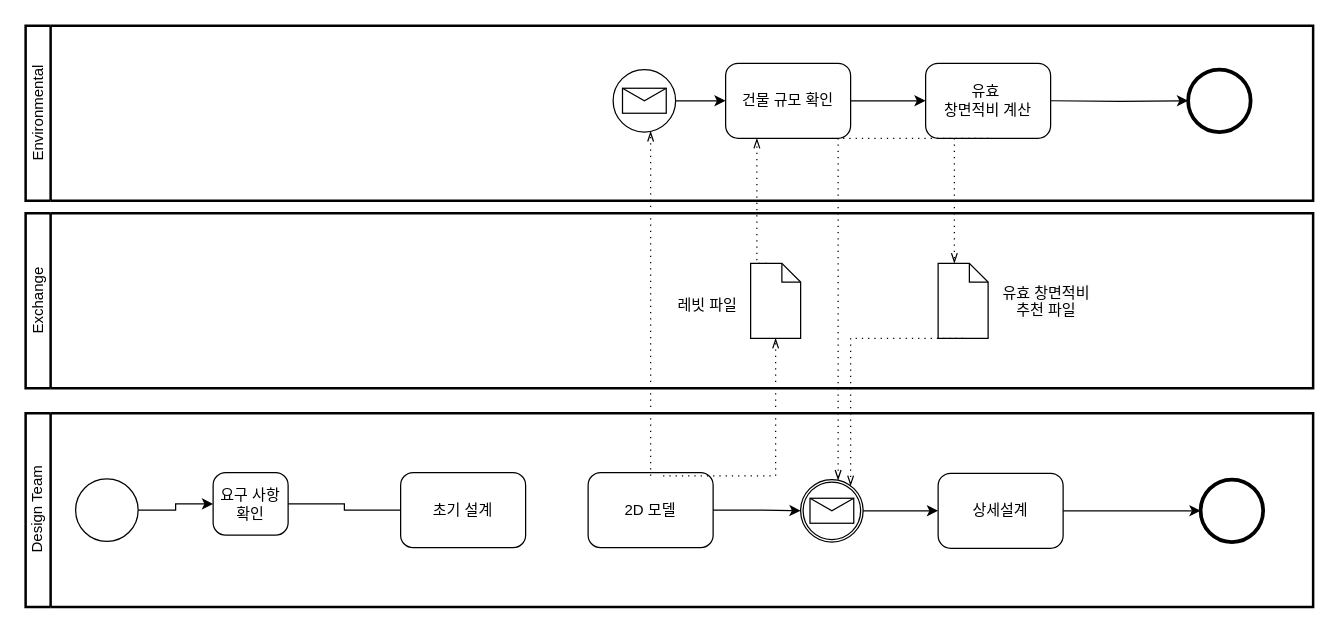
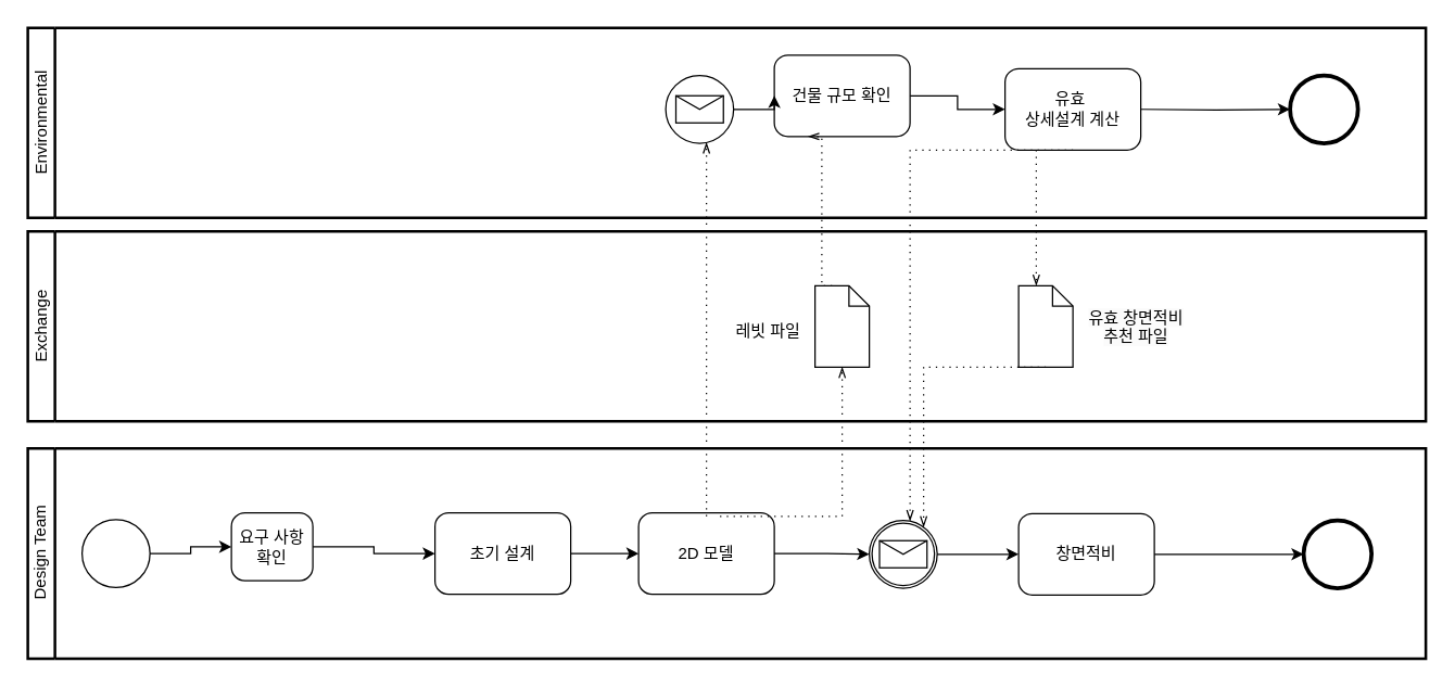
- <mxCell id="4" value="건물 규모 확인" style="points=[[0.25,0,0],[0.5,0,0],[0.75,0,0],[1,0.25,0],[1,0.5,0],[1,0.75,0],[0.75,1,0],[0.5,1,0],[0.25,1,0],[0,0.75,0],[0,0.5,0],[0,0.25,0]];shape=mxgraph.bpmn.task;whiteSpace=wrap;rectStyle=rounded;size=10;html=1;container=1;expand=0;collapsible=0;taskMarker=abstract;" vertex="1" parent="2"><mxGeometry x="560" y="30" width="100" height="60" as="geometry" /></mxCell>
+ <mxCell id="4" value="건물 규모 확인" style="points=[[0.25,0,0],[0.5,0,0],[0.75,0,0],[1,0.25,0],[1,0.5,0],[1,0.75,0],[0.75,1,0],[0.5,1,0],[0.25,1,0],[0,0.75,0],[0,0.5,0],[0,0.25,0]];shape=mxgraph.bpmn.task;whiteSpace=wrap;rectStyle=rounded;size=10;html=1;container=1;expand=0;collapsible=0;taskMarker=abstract;" vertex="1" parent="2"><mxGeometry x="550" y="20" width="100" height="60" as="geometry" /></mxCell>
- <mxCell id="5" value="유효&amp;nbsp;&lt;div&gt;창면적비 계산&lt;/div&gt;" style="points=[[0.25,0,0],[0.5,0,0],[0.75,0,0],[1,0.25,0],[1,0.5,0],[1,0.75,0],[0.75,1,0],[0.5,1,0],[0.25,1,0],[0,0.75,0],[0,0.5,0],[0,0.25,0]];shape=mxgraph.bpmn.task;whiteSpace=wrap;rectStyle=rounded;size=10;html=1;container=1;expand=0;collapsible=0;taskMarker=abstract;" vertex="1" parent="2"><mxGeometry x="720" y="30" width="100" height="60" as="geometry" /></mxCell>
+ <mxCell id="5" value="유효&amp;nbsp;&lt;div&gt;상세설계 계산&lt;/div&gt;" style="points=[[0.25,0,0],[0.5,0,0],[0.75,0,0],[1,0.25,0],[1,0.5,0],[1,0.75,0],[0.75,1,0],[0.5,1,0],[0.25,1,0],[0,0.75,0],[0,0.5,0],[0,0.25,0]];shape=mxgraph.bpmn.task;whiteSpace=wrap;rectStyle=rounded;size=10;html=1;container=1;expand=0;collapsible=0;taskMarker=abstract;" vertex="1" parent="2"><mxGeometry x="720" y="30" width="100" height="60" as="geometry" /></mxCell>
- <mxCell id="20" style="edgeStyle=orthogonalEdgeStyle;rounded=0;orthogonalLoop=1;jettySize=auto;html=1;exitX=1;exitY=0.5;exitDx=0;exitDy=0;exitPerimeter=0;entryX=0;entryY=0.5;entryDx=0;entryDy=0;entryPerimeter=0;endArrow=none;" edge="1" parent="15" source="17" target="19"><mxGeometry relative="1" as="geometry" /></mxCell>
+ <mxCell id="20" style="edgeStyle=orthogonalEdgeStyle;rounded=0;orthogonalLoop=1;jettySize=auto;html=1;exitX=1;exitY=0.5;exitDx=0;exitDy=0;exitPerimeter=0;entryX=0;entryY=0.5;entryDx=0;entryDy=0;entryPerimeter=0;" edge="1" parent="15" source="17" target="19"><mxGeometry relative="1" as="geometry" /></mxCell>
+ <mxCell id="22" style="edgeStyle=orthogonalEdgeStyle;rounded=0;orthogonalLoop=1;jettySize=auto;html=1;exitX=1;exitY=0.5;exitDx=0;exitDy=0;exitPerimeter=0;entryX=0;entryY=0.5;entryDx=0;entryDy=0;entryPerimeter=0;" edge="1" parent="15" source="19" target="21"><mxGeometry relative="1" as="geometry" /></mxCell>
- <mxCell id="25" value="상세설계" style="points=[[0.25,0,0],[0.5,0,0],[0.75,0,0],[1,0.25,0],[1,0.5,0],[1,0.75,0],[0.75,1,0],[0.5,1,0],[0.25,1,0],[0,0.75,0],[0,0.5,0],[0,0.25,0]];shape=mxgraph.bpmn.task;whiteSpace=wrap;rectStyle=rounded;size=10;html=1;container=1;expand=0;collapsible=0;taskMarker=abstract;" vertex="1" parent="15"><mxGeometry x="730" y="48" width="100" height="60" as="geometry" /></mxCell>
+ <mxCell id="25" value="창면적비" style="points=[[0.25,0,0],[0.5,0,0],[0.75,0,0],[1,0.25,0],[1,0.5,0],[1,0.75,0],[0.75,1,0],[0.5,1,0],[0.25,1,0],[0,0.75,0],[0,0.5,0],[0,0.25,0]];shape=mxgraph.bpmn.task;whiteSpace=wrap;rectStyle=rounded;size=10;html=1;container=1;expand=0;collapsible=0;taskMarker=abstract;" vertex="1" parent="15"><mxGeometry x="730" y="48" width="100" height="60" as="geometry" /></mxCell>
